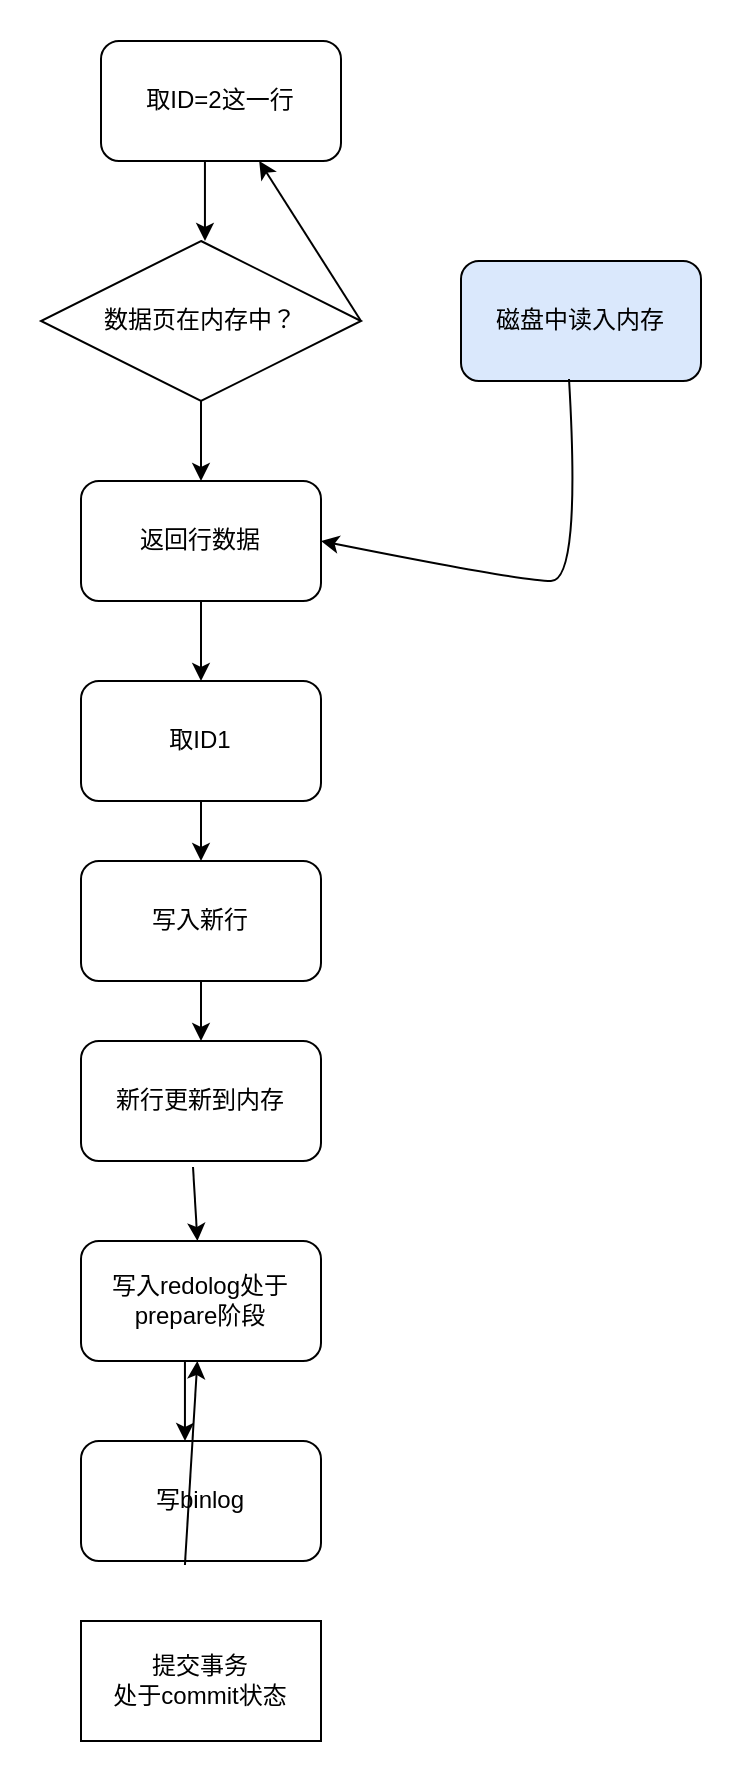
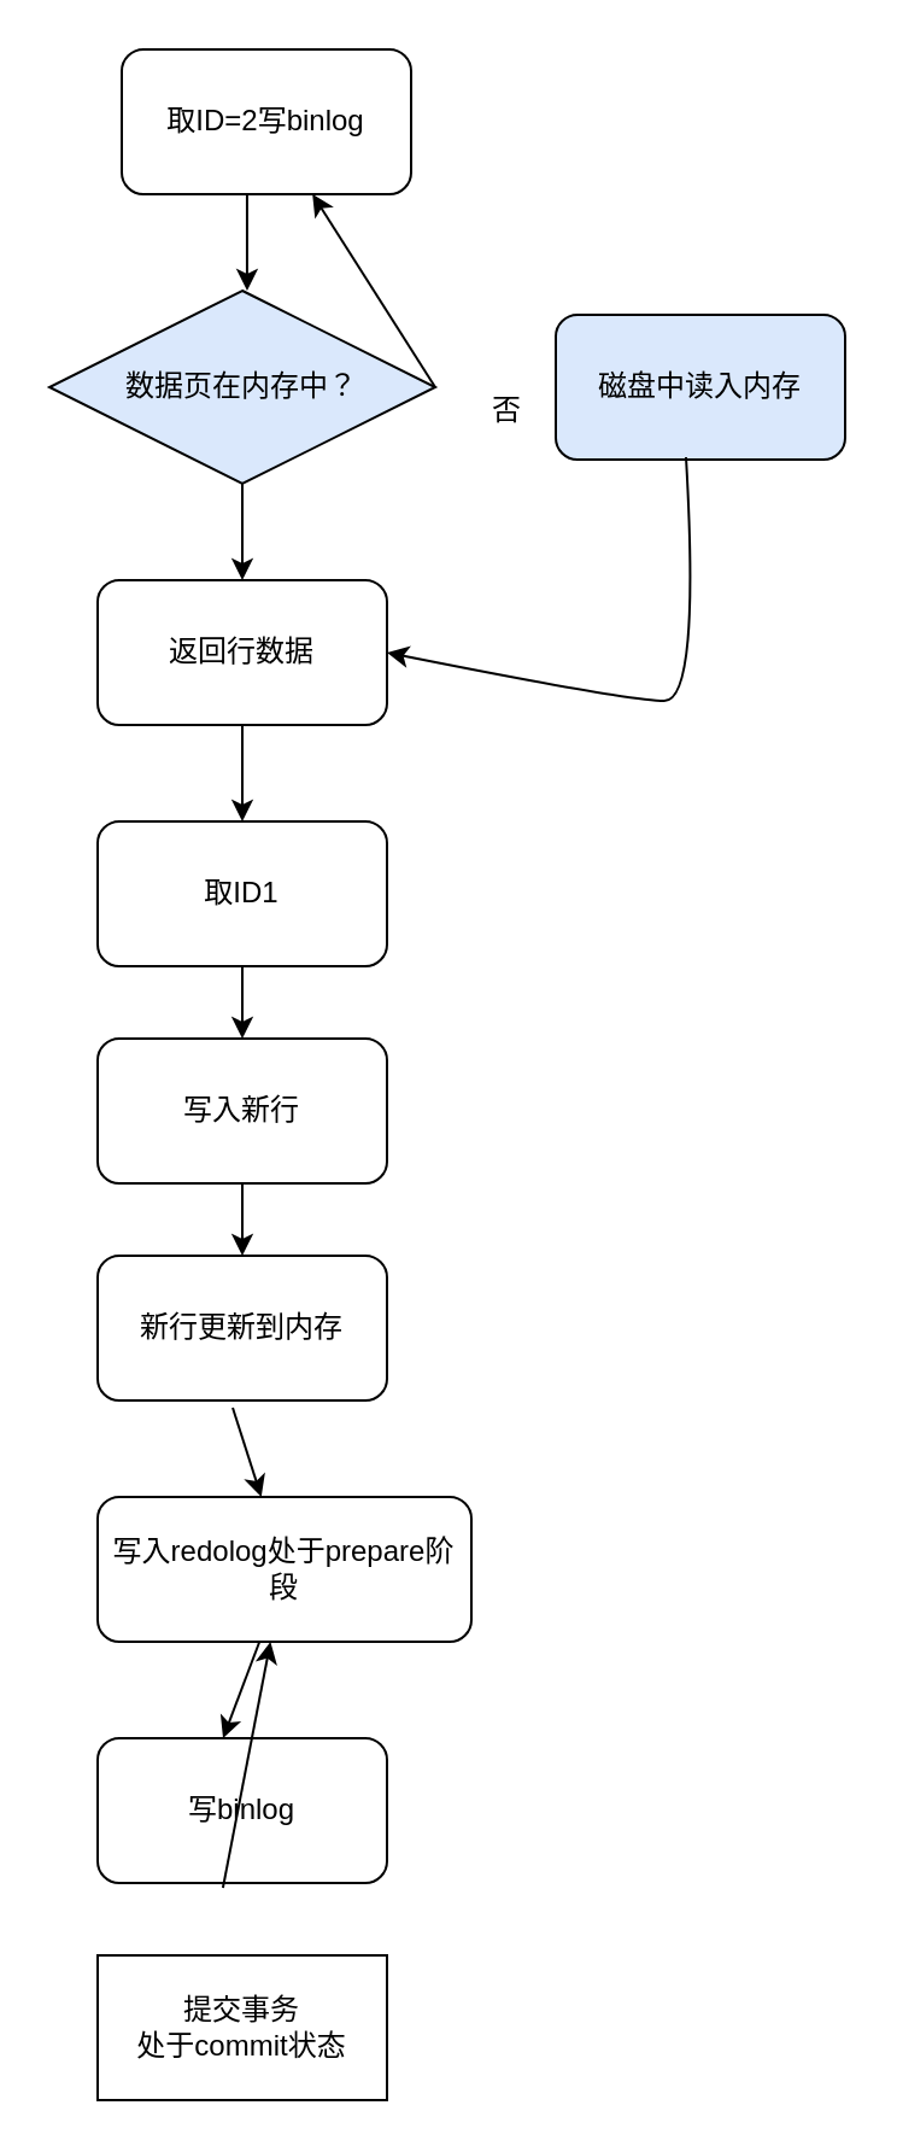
- <mxCell id="2" value="取ID=2这一行" style="rounded=1;whiteSpace=wrap;html=1;" vertex="1" parent="1"><mxGeometry x="50" y="20" width="120" height="60" as="geometry" /></mxCell>
+ <mxCell id="2" value="取ID=2写binlog" style="rounded=1;whiteSpace=wrap;html=1;" vertex="1" parent="1"><mxGeometry x="50" y="20" width="120" height="60" as="geometry" /></mxCell>
- <mxCell id="4" value="数据页在内存中？" style="rhombus;whiteSpace=wrap;html=1;" vertex="1" parent="1"><mxGeometry x="20" y="120" width="160" height="80" as="geometry" /></mxCell>
+ <mxCell id="4" value="数据页在内存中？" style="rhombus;whiteSpace=wrap;html=1;fillColor=#dae8fc;" vertex="1" parent="1"><mxGeometry x="20" y="120" width="160" height="80" as="geometry" /></mxCell>
+ <mxCell id="8" value="否" style="text;html=1;strokeColor=none;fillColor=none;align=center;verticalAlign=middle;whiteSpace=wrap;rounded=0;" vertex="1" parent="1"><mxGeometry x="190" y="160" width="40" height="20" as="geometry" /></mxCell>
- <mxCell id="18" value="写入redolog处于prepare阶段" style="rounded=1;whiteSpace=wrap;html=1;" vertex="1" parent="1"><mxGeometry x="40" y="620" width="120" height="60" as="geometry" /></mxCell>
+ <mxCell id="18" value="写入redolog处于prepare阶段" style="rounded=1;whiteSpace=wrap;html=1;" vertex="1" parent="1"><mxGeometry x="40" y="620" width="155" height="60" as="geometry" /></mxCell>
